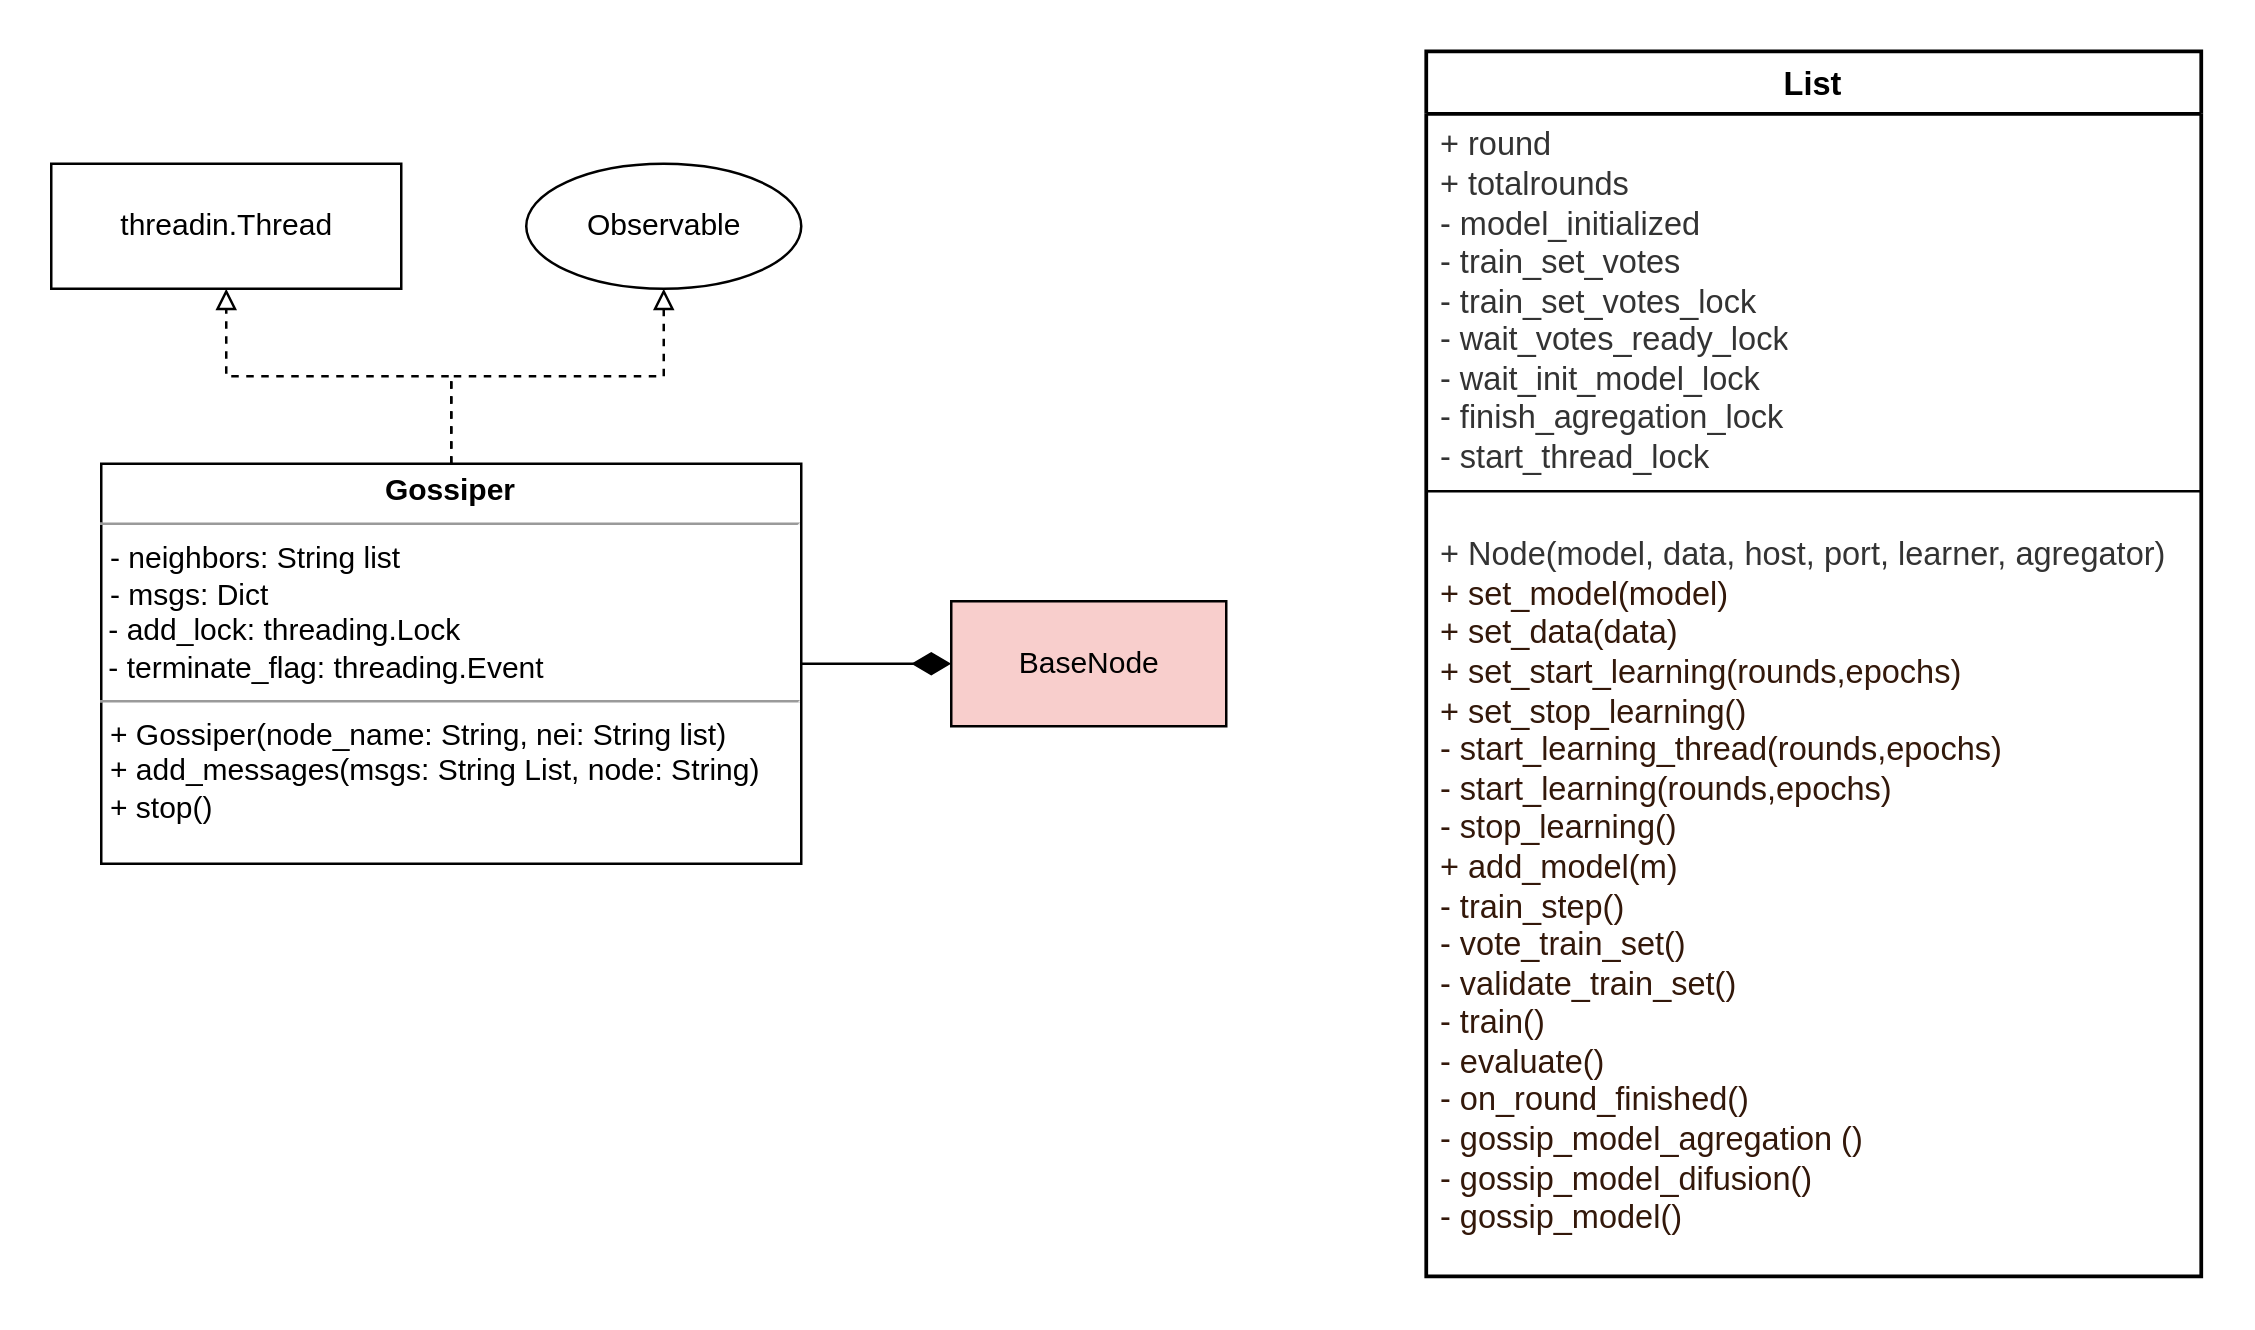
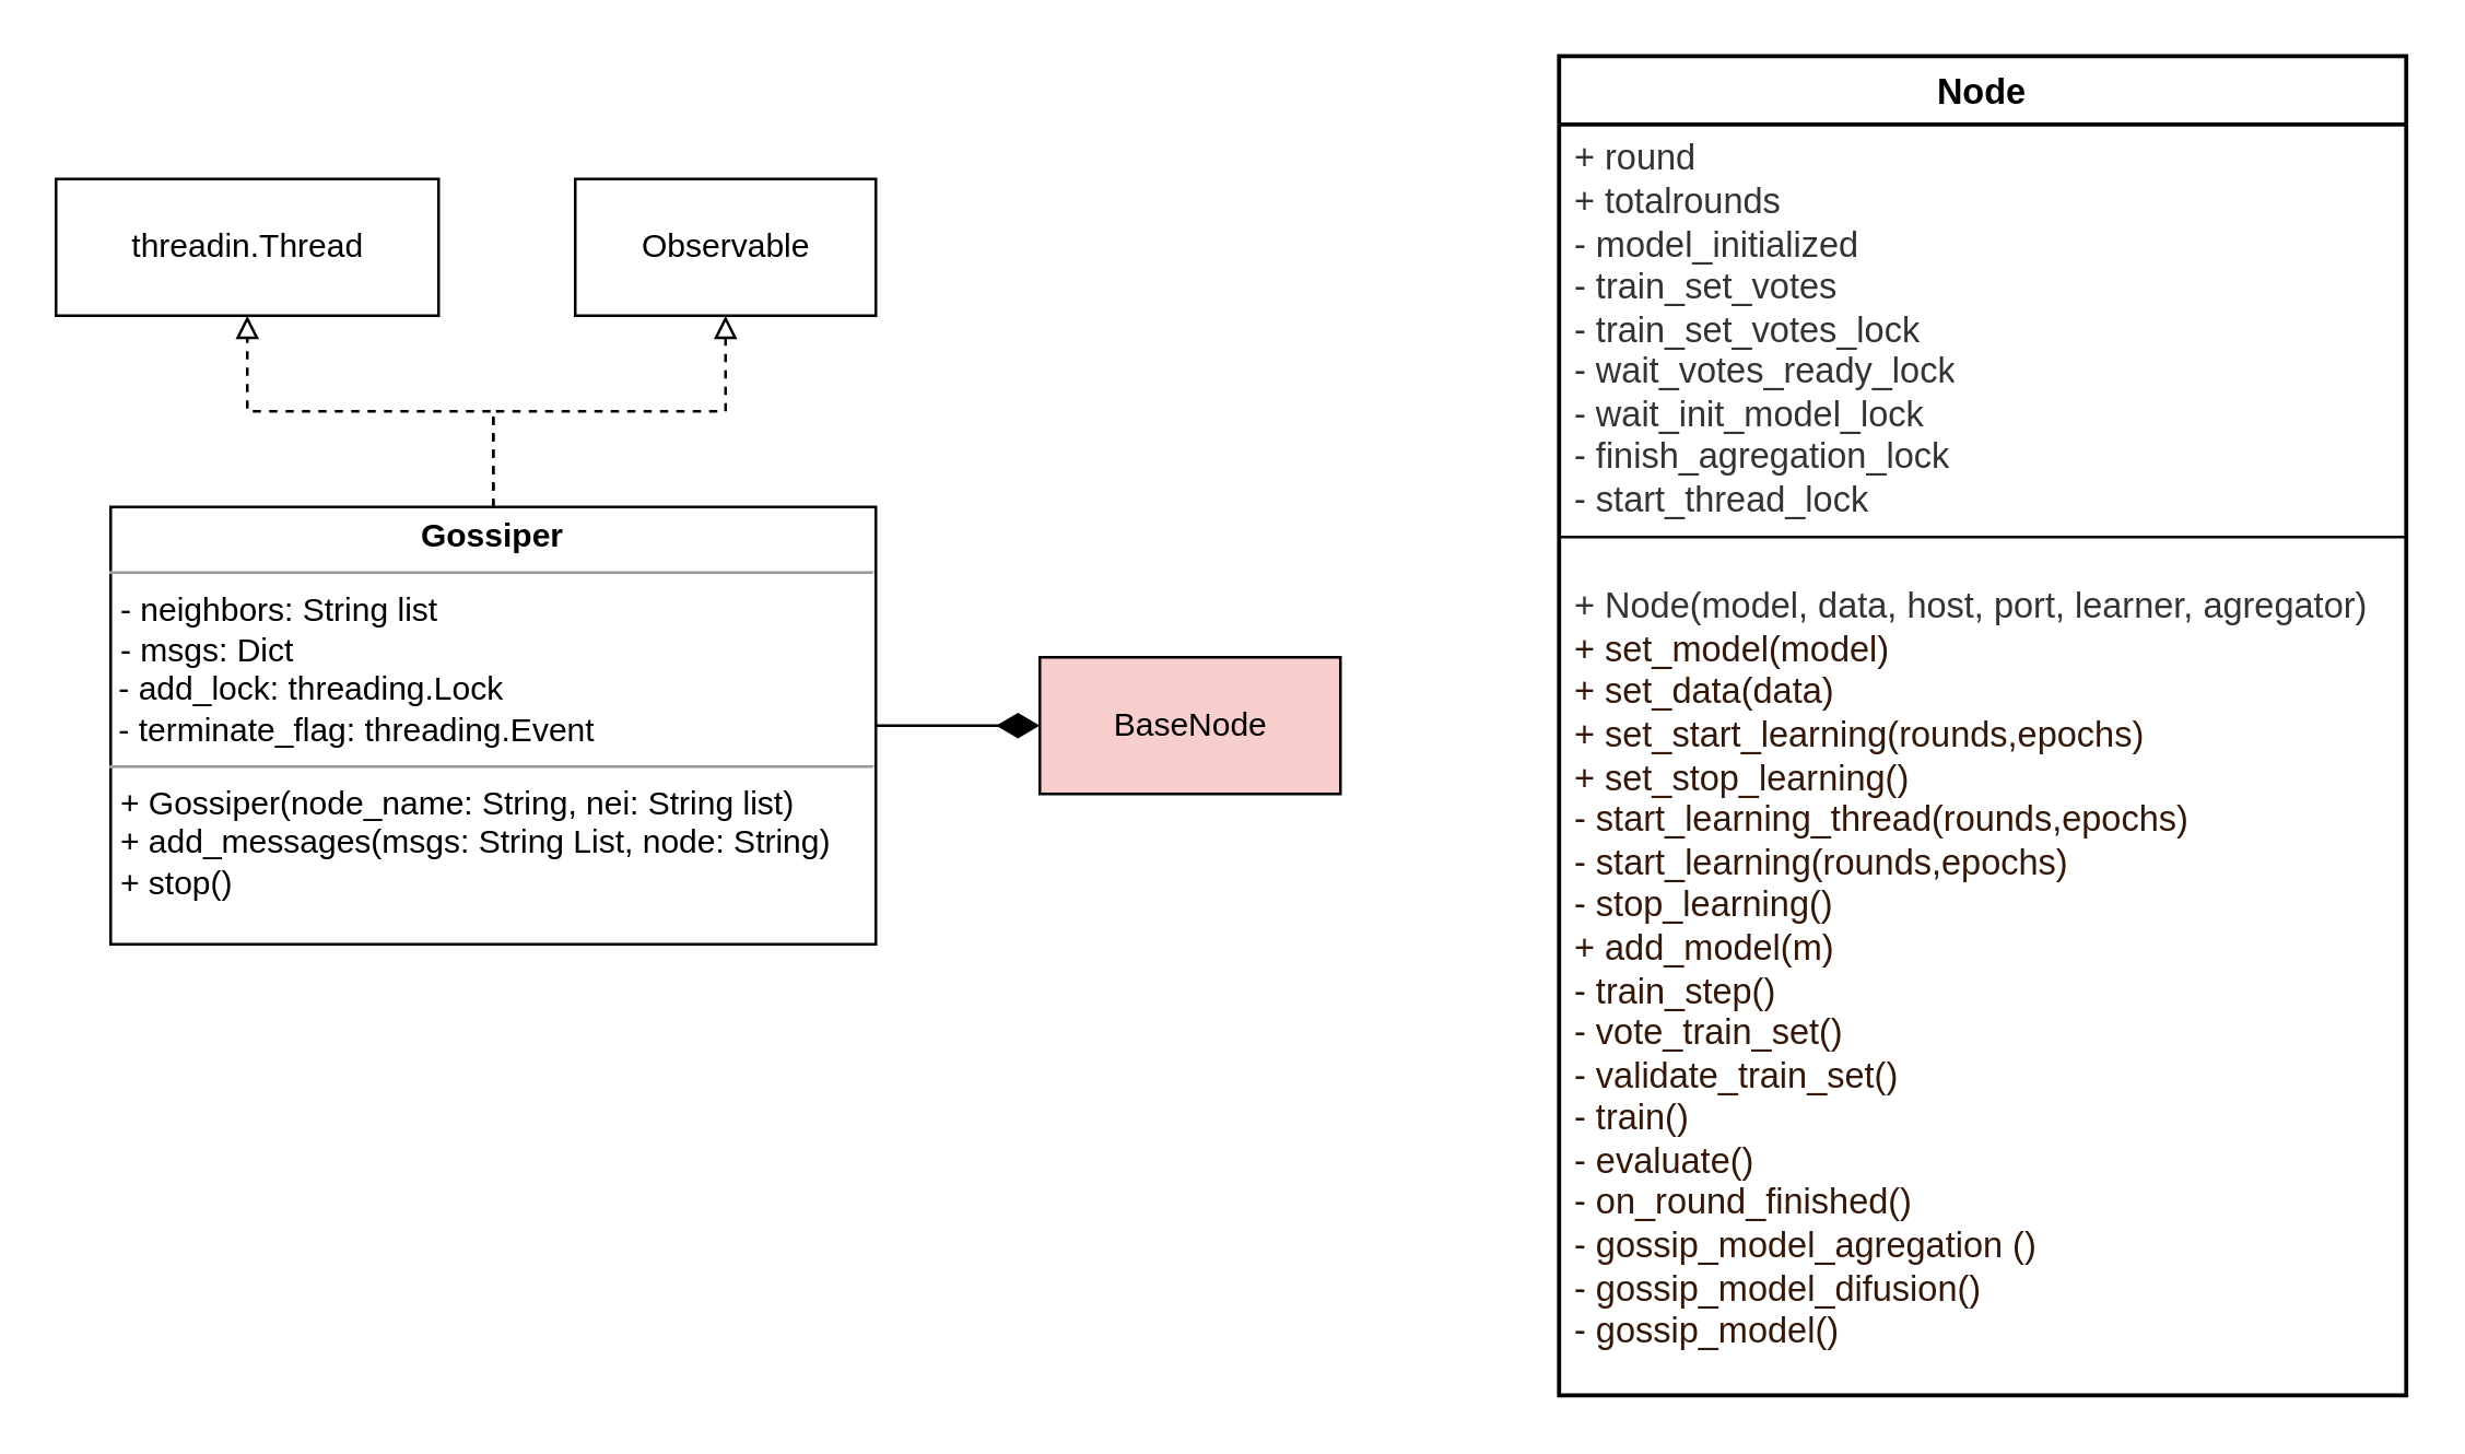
- <mxCell id="9" value="List" style="html=1;overflow=block;blockSpacing=1;swimlane;childLayout=stackLayout;horizontal=1;horizontalStack=0;resizeParent=1;resizeParentMax=0;resizeLast=0;collapsible=0;marginBottom=0;swimlaneFillColor=#ffffff;startSize=25;whiteSpace=wrap;fontSize=13;fontStyle=1;align=center;spacing=0;strokeOpacity=100;fillOpacity=100;strokeWidth=1.5;" vertex="1" parent="1"><mxGeometry x="570" y="20" width="310" height="490" as="geometry" /></mxCell>
+ <mxCell id="9" value="Node" style="html=1;overflow=block;blockSpacing=1;swimlane;childLayout=stackLayout;horizontal=1;horizontalStack=0;resizeParent=1;resizeParentMax=0;resizeLast=0;collapsible=0;marginBottom=0;swimlaneFillColor=#ffffff;startSize=25;whiteSpace=wrap;fontSize=13;fontStyle=1;align=center;spacing=0;strokeOpacity=100;fillOpacity=100;strokeWidth=1.5;" vertex="1" parent="1"><mxGeometry x="570" y="20" width="310" height="490" as="geometry" /></mxCell>
- <mxCell id="5" value="Observable" style="ellipse;html=1;" parent="1" vertex="1"><mxGeometry x="210" y="65" width="110" height="50" as="geometry" /></mxCell>
+ <mxCell id="5" value="Observable" style="html=1;" parent="1" vertex="1"><mxGeometry x="210" y="65" width="110" height="50" as="geometry" /></mxCell>
